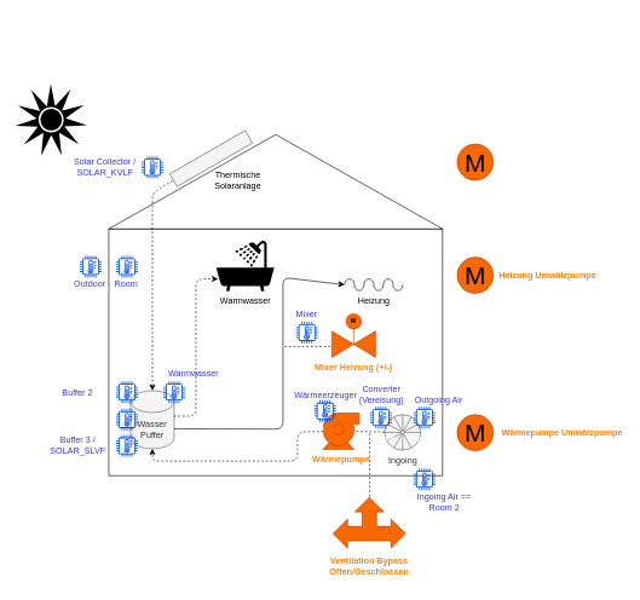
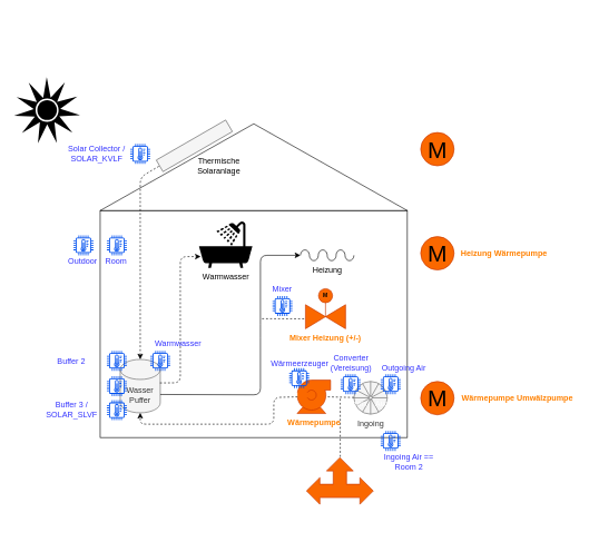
- <mxCell id="23" value="&lt;b&gt;&lt;font color=&quot;#ff8000&quot;&gt;Heizung Umwälzpumpe&lt;/font&gt;&lt;/b&gt;" style="text;html=1;strokeColor=none;fillColor=none;align=center;verticalAlign=middle;whiteSpace=wrap;rounded=0;" vertex="1" parent="21"><mxGeometry x="50" y="10" width="150" height="30" as="geometry" /></mxCell>
+ <mxCell id="23" value="&lt;b&gt;&lt;font color=&quot;#ff8000&quot;&gt;Heizung Wärmepumpe&lt;/font&gt;&lt;/b&gt;" style="text;html=1;strokeColor=none;fillColor=none;align=center;verticalAlign=middle;whiteSpace=wrap;rounded=0;" vertex="1" parent="21"><mxGeometry x="50" y="10" width="150" height="30" as="geometry" /></mxCell>
- <mxCell id="11" value="Heizung" style="verticalLabelPosition=bottom;outlineConnect=0;align=center;dashed=0;html=1;verticalAlign=top;shape=mxgraph.pid.misc.flexible_pipe;pointerEvents=1;" vertex="1" parent="1"><mxGeometry x="474" y="384" width="80" height="16" as="geometry" /></mxCell>
+ <mxCell id="11" value="Heizung" style="verticalLabelPosition=bottom;outlineConnect=0;align=center;dashed=0;html=1;verticalAlign=top;shape=mxgraph.pid.misc.flexible_pipe;pointerEvents=1;" vertex="1" parent="1"><mxGeometry x="449" y="374" width="80" height="16" as="geometry" /></mxCell>
- <mxCell id="32" value="&lt;b&gt;&lt;font color=&quot;#ff8000&quot;&gt;Ventilation Bypass&lt;br&gt;Offen/Geschlossen&lt;/font&gt;&lt;br&gt;&lt;/b&gt;" style="text;html=1;strokeColor=none;fillColor=none;align=center;verticalAlign=middle;whiteSpace=wrap;rounded=0;" vertex="1" parent="30"><mxGeometry y="70" width="140" height="50" as="geometry" /></mxCell>
